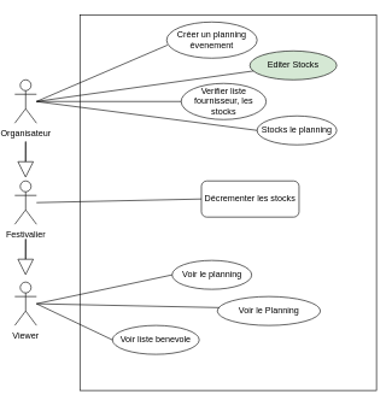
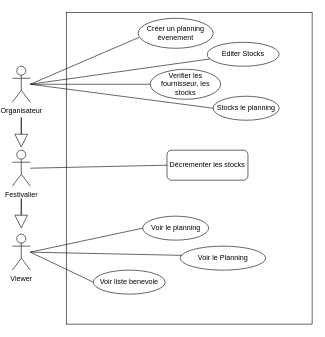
- <mxCell id="11" value="Editer Stocks" style="ellipse;whiteSpace=wrap;html=1;fillColor=#d5e8d4;" vertex="1" parent="1"><mxGeometry x="345" y="70" width="120" height="40" as="geometry" /></mxCell>
+ <mxCell id="11" value="Editer Stocks" style="ellipse;whiteSpace=wrap;html=1;" vertex="1" parent="1"><mxGeometry x="345" y="70" width="120" height="40" as="geometry" /></mxCell>
- <mxCell id="8" value="Verifier liste fournisseur, les stocks" style="ellipse;whiteSpace=wrap;html=1;" vertex="1" parent="1"><mxGeometry x="250" y="115" width="117.5" height="50" as="geometry" /></mxCell>
+ <mxCell id="8" value="Verifier les fournisseur, les stocks" style="ellipse;whiteSpace=wrap;html=1;" vertex="1" parent="1"><mxGeometry x="250" y="115" width="117.5" height="50" as="geometry" /></mxCell>
